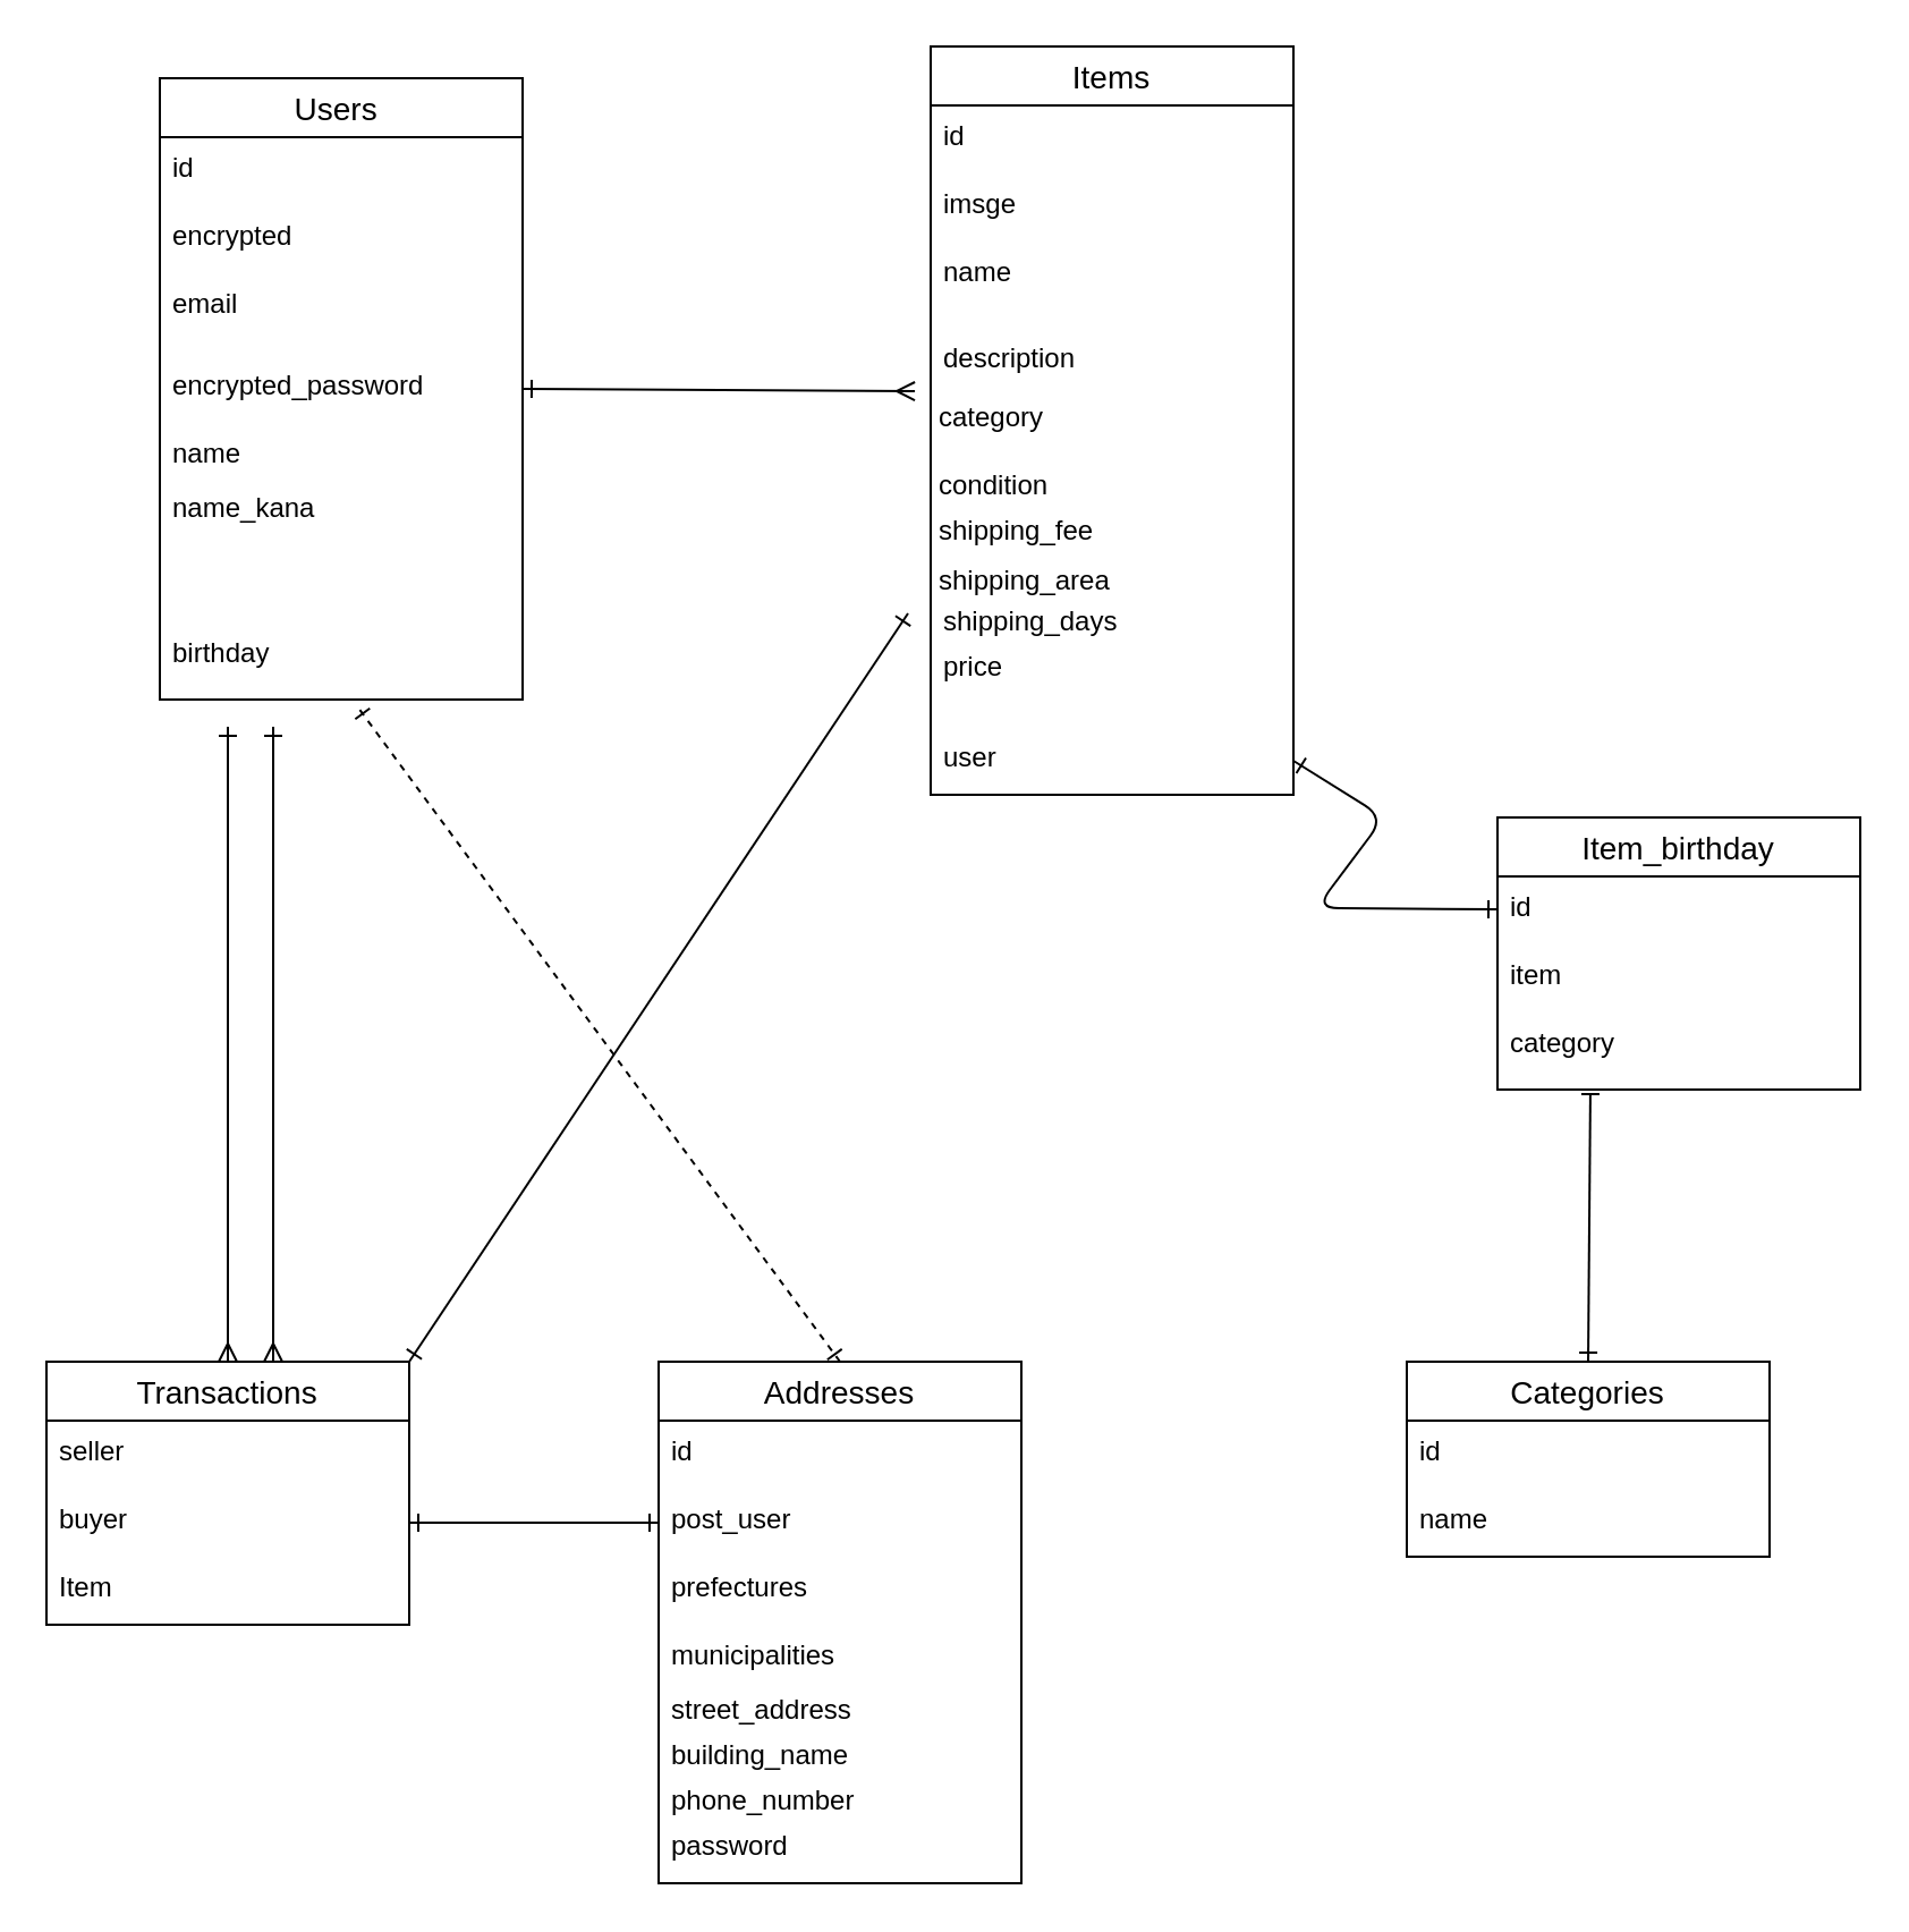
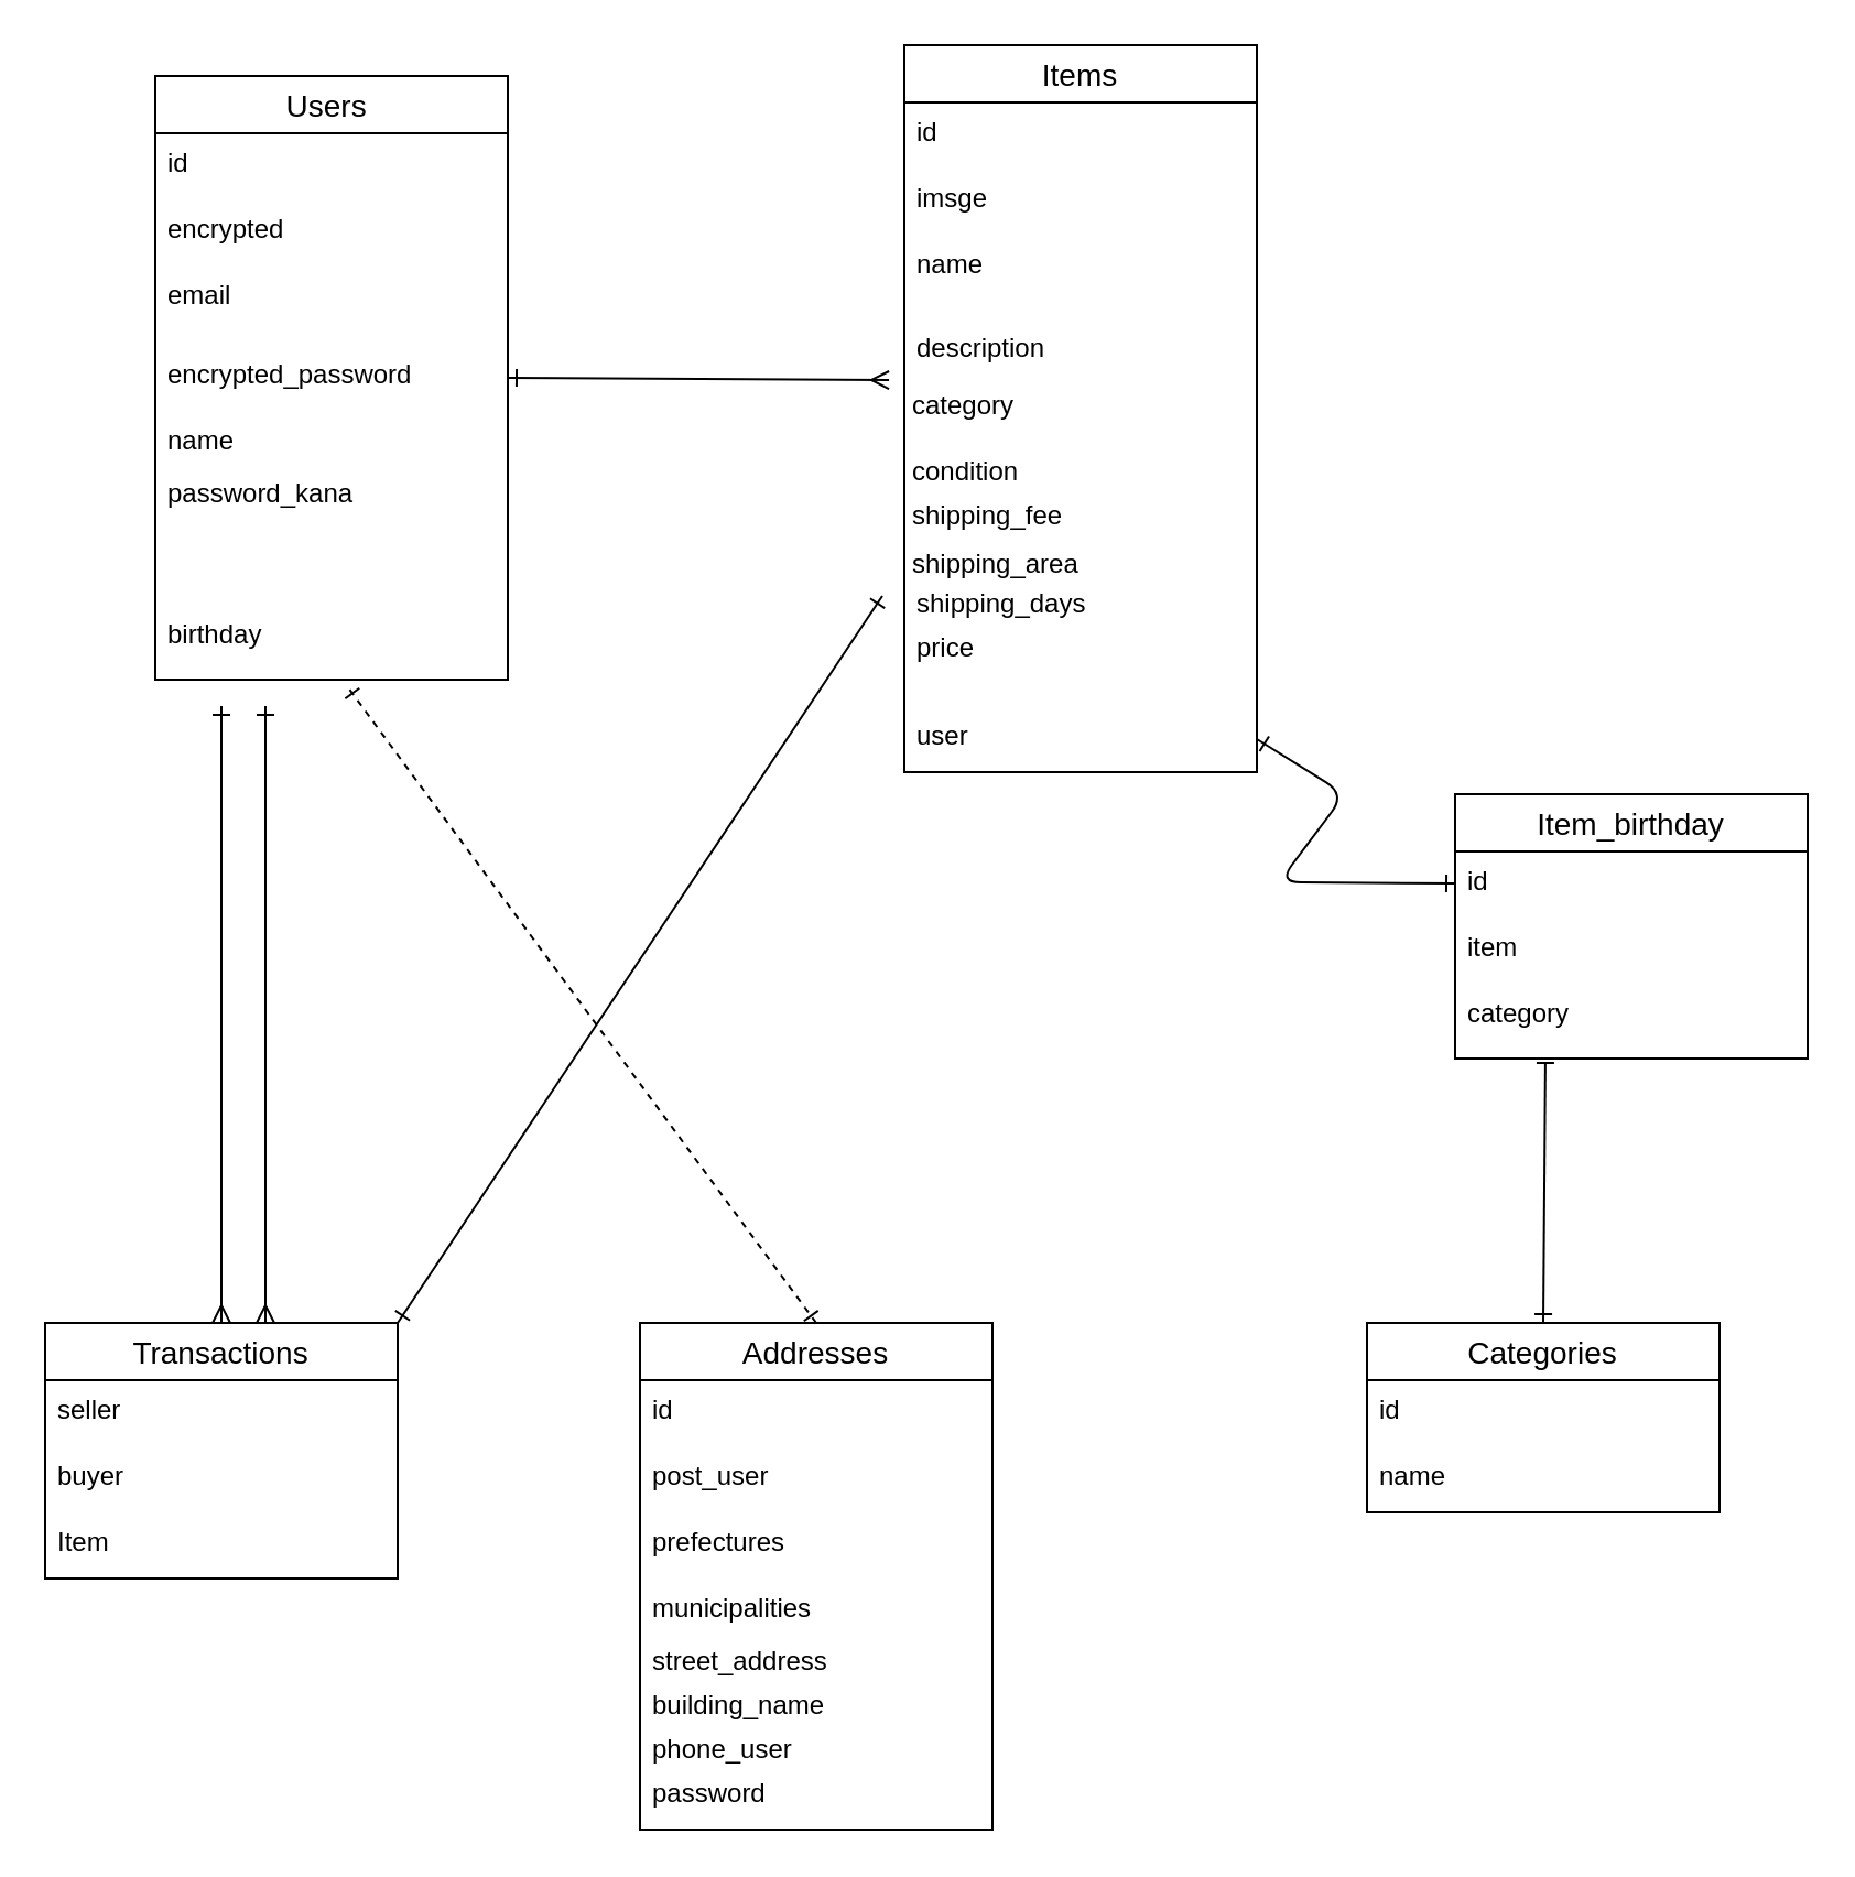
- <mxCell id="32" value="name_kana" style="text;strokeColor=none;fillColor=none;spacingLeft=4;spacingRight=4;overflow=hidden;rotatable=0;points=[[0,0.5],[1,0.5]];portConstraint=eastwest;fontSize=12;rounded=0;" vertex="1" parent="1"><mxGeometry x="70" y="210" width="160" height="34" as="geometry" /></mxCell>
+ <mxCell id="32" value="password_kana" style="text;strokeColor=none;fillColor=none;spacingLeft=4;spacingRight=4;overflow=hidden;rotatable=0;points=[[0,0.5],[1,0.5]];portConstraint=eastwest;fontSize=12;rounded=0;" vertex="1" parent="1"><mxGeometry x="70" y="210" width="160" height="34" as="geometry" /></mxCell>
- <mxCell id="49" style="edgeStyle=none;html=1;entryX=0;entryY=0.5;entryDx=0;entryDy=0;startArrow=ERone;startFill=0;endArrow=ERone;endFill=0;" edge="1" parent="1" source="24" target="29"><mxGeometry relative="1" as="geometry" /></mxCell>
- <mxCell id="46" value="phone_number" style="text;strokeColor=none;fillColor=none;spacingLeft=4;spacingRight=4;overflow=hidden;rotatable=0;points=[[0,0.5],[1,0.5]];portConstraint=eastwest;fontSize=12;" vertex="1" parent="1"><mxGeometry x="290" y="780" width="160" height="30" as="geometry" /></mxCell>
+ <mxCell id="46" value="phone_user" style="text;strokeColor=none;fillColor=none;spacingLeft=4;spacingRight=4;overflow=hidden;rotatable=0;points=[[0,0.5],[1,0.5]];portConstraint=eastwest;fontSize=12;" vertex="1" parent="1"><mxGeometry x="290" y="780" width="160" height="30" as="geometry" /></mxCell>
